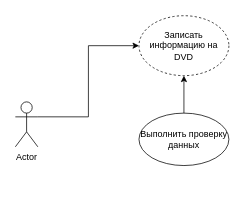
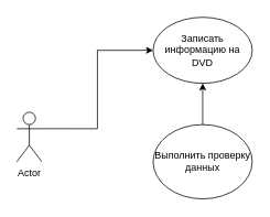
- <mxCell id="4" value="Записать информацию на DVD" style="ellipse;whiteSpace=wrap;html=1;dashed=1;" vertex="1" parent="1"><mxGeometry x="185" y="20" width="120" height="80" as="geometry" /></mxCell>
+ <mxCell id="4" value="Записать информацию на DVD" style="ellipse;whiteSpace=wrap;html=1;" vertex="1" parent="1"><mxGeometry x="185" y="20" width="120" height="80" as="geometry" /></mxCell>
- <mxCell id="5" value="Выполнить проверку данных" style="ellipse;whiteSpace=wrap;html=1;" vertex="1" parent="1"><mxGeometry x="185" y="150" width="120" height="70" as="geometry" /></mxCell>
+ <mxCell id="5" value="Выполнить проверку данных" style="ellipse;whiteSpace=wrap;html=1;" vertex="1" parent="1"><mxGeometry x="185" y="150" width="120" height="90" as="geometry" /></mxCell>
